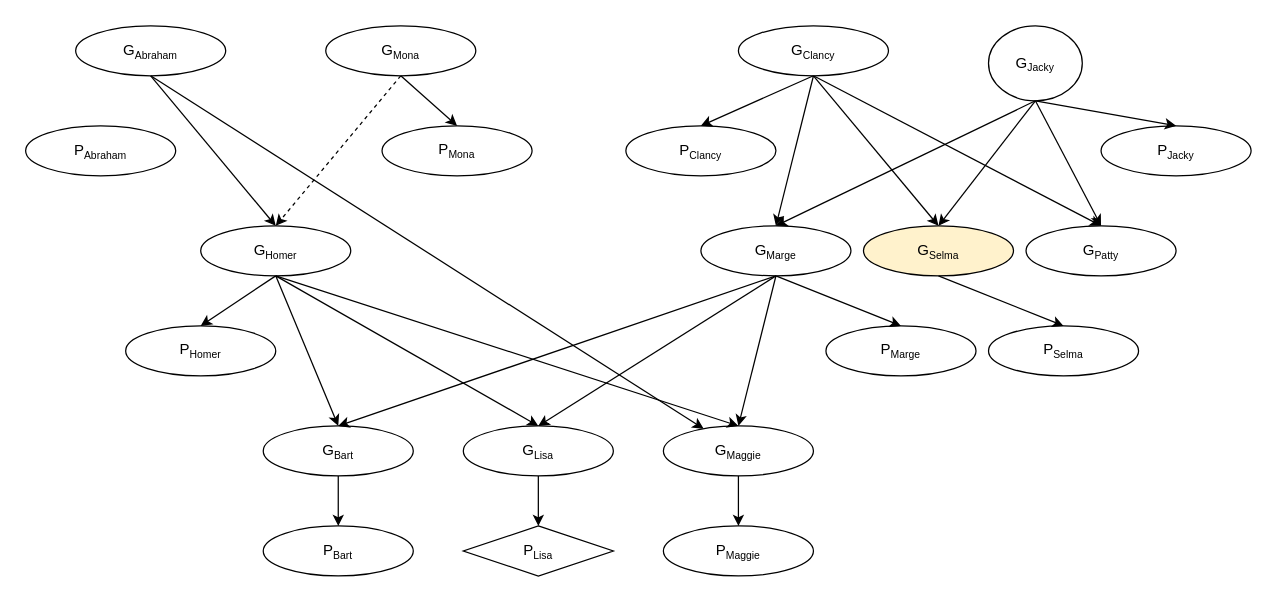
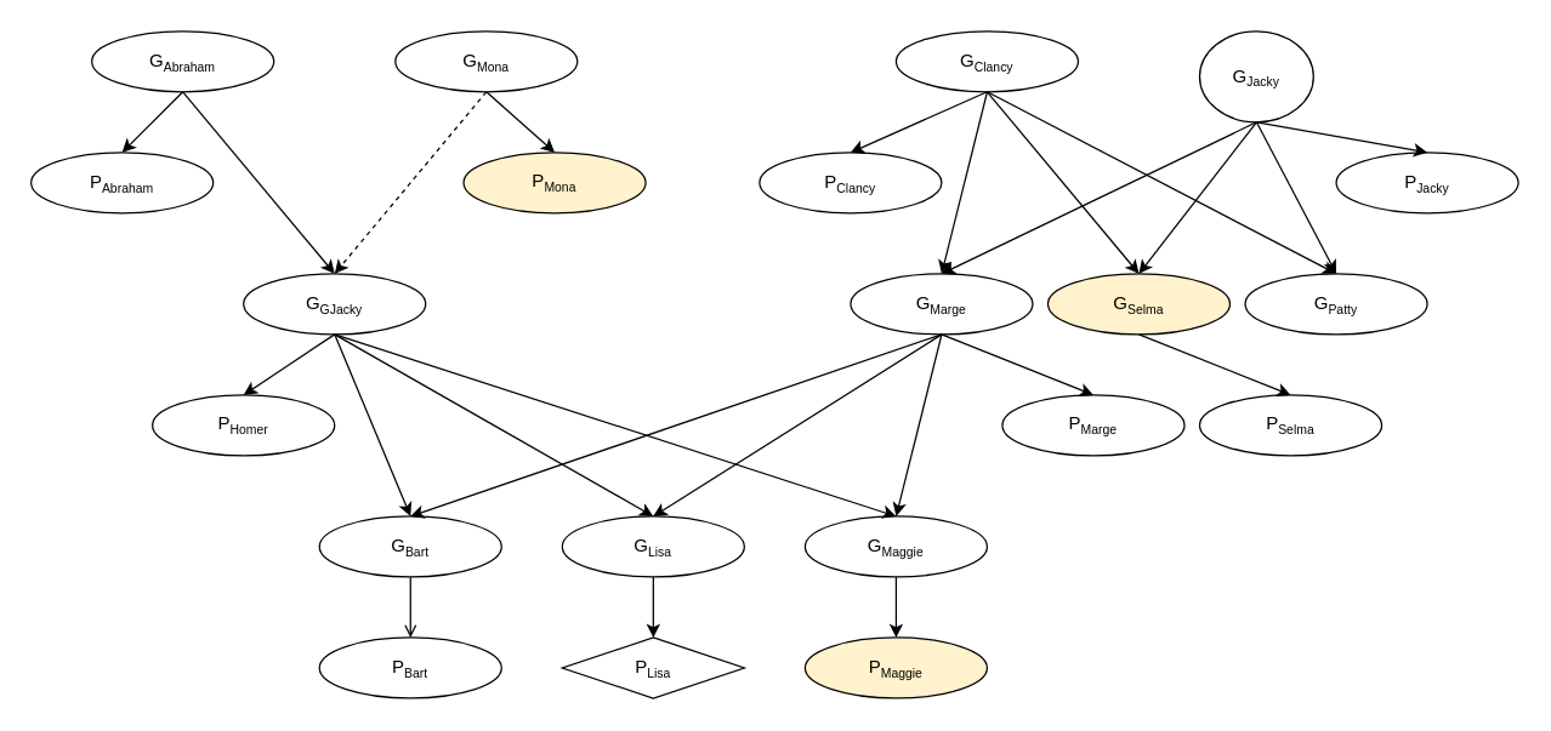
- <mxCell id="6" value="P&lt;sub&gt;&lt;font style=&quot;font-size: 8.333px&quot;&gt;Mona&lt;/font&gt;&lt;/sub&gt;" style="ellipse;whiteSpace=wrap;html=1;" vertex="1" parent="1"><mxGeometry x="305" y="100" width="120" height="40" as="geometry" /></mxCell>
+ <mxCell id="6" value="P&lt;sub&gt;&lt;font style=&quot;font-size: 8.333px&quot;&gt;Mona&lt;/font&gt;&lt;/sub&gt;" style="ellipse;whiteSpace=wrap;html=1;fillColor=#fff2cc;" vertex="1" parent="1"><mxGeometry x="305" y="100" width="120" height="40" as="geometry" /></mxCell>
- <mxCell id="4" value="" style="endArrow=classic;html=1;exitX=0.5;exitY=1;exitDx=0;exitDy=0;" edge="1" parent="1" source="2" target="30"><mxGeometry width="50" height="50" relative="1" as="geometry"><mxPoint x="340" y="380" as="sourcePoint" /><mxPoint x="390" y="330" as="targetPoint" /></mxGeometry></mxCell>
+ <mxCell id="4" value="" style="endArrow=classic;html=1;exitX=0.5;exitY=1;exitDx=0;exitDy=0;entryX=0.5;entryY=0;entryDx=0;entryDy=0;" edge="1" parent="1" source="2" target="3"><mxGeometry width="50" height="50" relative="1" as="geometry"><mxPoint x="340" y="380" as="sourcePoint" /><mxPoint x="390" y="330" as="targetPoint" /></mxGeometry></mxCell>
- <mxCell id="7" value="G&lt;span style=&quot;font-size: 10px&quot;&gt;&lt;sub&gt;Homer&lt;/sub&gt;&lt;/span&gt;" style="ellipse;whiteSpace=wrap;html=1;" vertex="1" parent="1"><mxGeometry x="160" y="180" width="120" height="40" as="geometry" /></mxCell>
+ <mxCell id="7" value="G&lt;span style=&quot;font-size: 10px&quot;&gt;&lt;sub&gt;GJacky&lt;/sub&gt;&lt;/span&gt;" style="ellipse;whiteSpace=wrap;html=1;" vertex="1" parent="1"><mxGeometry x="160" y="180" width="120" height="40" as="geometry" /></mxCell>
- <mxCell id="40" value="" style="endArrow=classic;html=1;exitX=0.5;exitY=1;exitDx=0;exitDy=0;entryX=0.5;entryY=0;entryDx=0;entryDy=0;" edge="1" parent="1" source="28" target="37"><mxGeometry width="50" height="50" relative="1" as="geometry"><mxPoint x="420" y="380" as="sourcePoint" /><mxPoint x="470" y="330" as="targetPoint" /></mxGeometry></mxCell>
+ <mxCell id="40" value="" style="endArrow=open;html=1;exitX=0.5;exitY=1;exitDx=0;exitDy=0;entryX=0.5;entryY=0;entryDx=0;entryDy=0;" edge="1" parent="1" source="28" target="37"><mxGeometry width="50" height="50" relative="1" as="geometry"><mxPoint x="420" y="380" as="sourcePoint" /><mxPoint x="470" y="330" as="targetPoint" /></mxGeometry></mxCell>
- <mxCell id="39" value="P&lt;span style=&quot;font-size: 10px&quot;&gt;&lt;sub&gt;Maggie&lt;/sub&gt;&lt;/span&gt;" style="ellipse;whiteSpace=wrap;html=1;" vertex="1" parent="1"><mxGeometry x="530" y="420" width="120" height="40" as="geometry" /></mxCell>
+ <mxCell id="39" value="P&lt;span style=&quot;font-size: 10px&quot;&gt;&lt;sub&gt;Maggie&lt;/sub&gt;&lt;/span&gt;" style="ellipse;whiteSpace=wrap;html=1;fillColor=#fff2cc;" vertex="1" parent="1"><mxGeometry x="530" y="420" width="120" height="40" as="geometry" /></mxCell>
